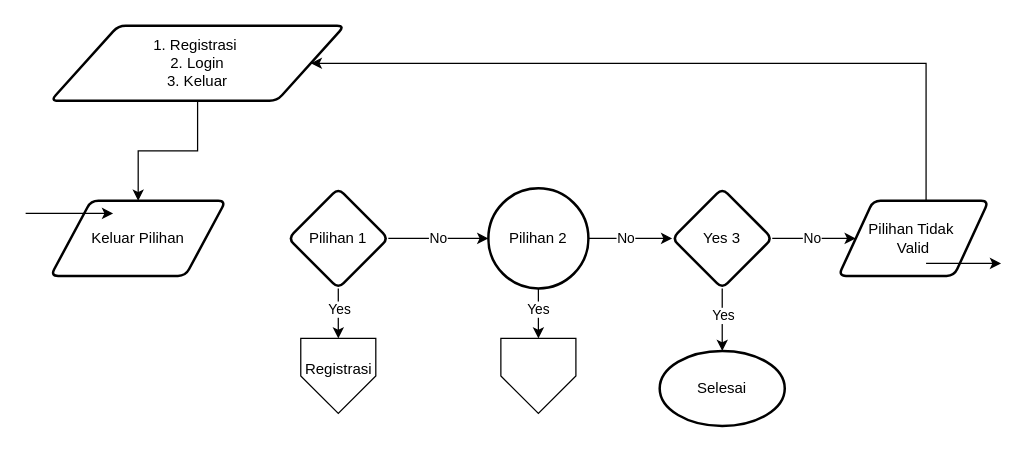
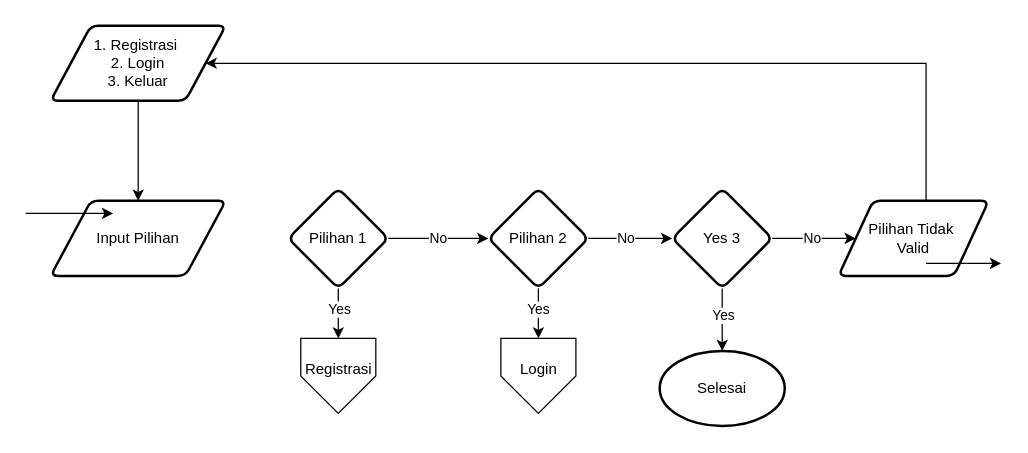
- <mxCell id="3" value="1. Registrasi&amp;nbsp;&lt;div&gt;2. Login&lt;/div&gt;&lt;div&gt;3. Keluar&lt;/div&gt;" style="shape=parallelogram;html=1;strokeWidth=2;perimeter=parallelogramPerimeter;whiteSpace=wrap;rounded=1;arcSize=12;size=0.23;" parent="1" vertex="1"><mxGeometry x="40" y="20" width="235" height="60" as="geometry" /></mxCell>
+ <mxCell id="3" value="1. Registrasi&amp;nbsp;&lt;div&gt;2. Login&lt;/div&gt;&lt;div&gt;3. Keluar&lt;/div&gt;" style="shape=parallelogram;html=1;strokeWidth=2;perimeter=parallelogramPerimeter;whiteSpace=wrap;rounded=1;arcSize=12;size=0.23;" parent="1" vertex="1"><mxGeometry x="40" y="20" width="140" height="60" as="geometry" /></mxCell>
- <mxCell id="4" value="Keluar Pilihan" style="shape=parallelogram;html=1;strokeWidth=2;perimeter=parallelogramPerimeter;whiteSpace=wrap;rounded=1;arcSize=12;size=0.23;" parent="1" vertex="1"><mxGeometry x="40" y="160" width="140" height="60" as="geometry" /></mxCell>
+ <mxCell id="4" value="Input Pilihan" style="shape=parallelogram;html=1;strokeWidth=2;perimeter=parallelogramPerimeter;whiteSpace=wrap;rounded=1;arcSize=12;size=0.23;" parent="1" vertex="1"><mxGeometry x="40" y="160" width="140" height="60" as="geometry" /></mxCell>
- <mxCell id="15" value="Pilihan 2" style="ellipse;whiteSpace=wrap;html=1;strokeWidth=2;arcSize=12;" parent="1" vertex="1"><mxGeometry x="390" y="150" width="80" height="80" as="geometry" /></mxCell>
+ <mxCell id="15" value="Pilihan 2" style="rhombus;whiteSpace=wrap;html=1;strokeWidth=2;rounded=1;arcSize=12;" parent="1" vertex="1"><mxGeometry x="390" y="150" width="80" height="80" as="geometry" /></mxCell>
+ <mxCell id="22" value="Login" style="text;html=1;align=center;verticalAlign=middle;resizable=0;points=[];autosize=1;strokeColor=none;fillColor=none;" parent="1" vertex="1"><mxGeometry x="405" y="280" width="50" height="30" as="geometry" /></mxCell>
